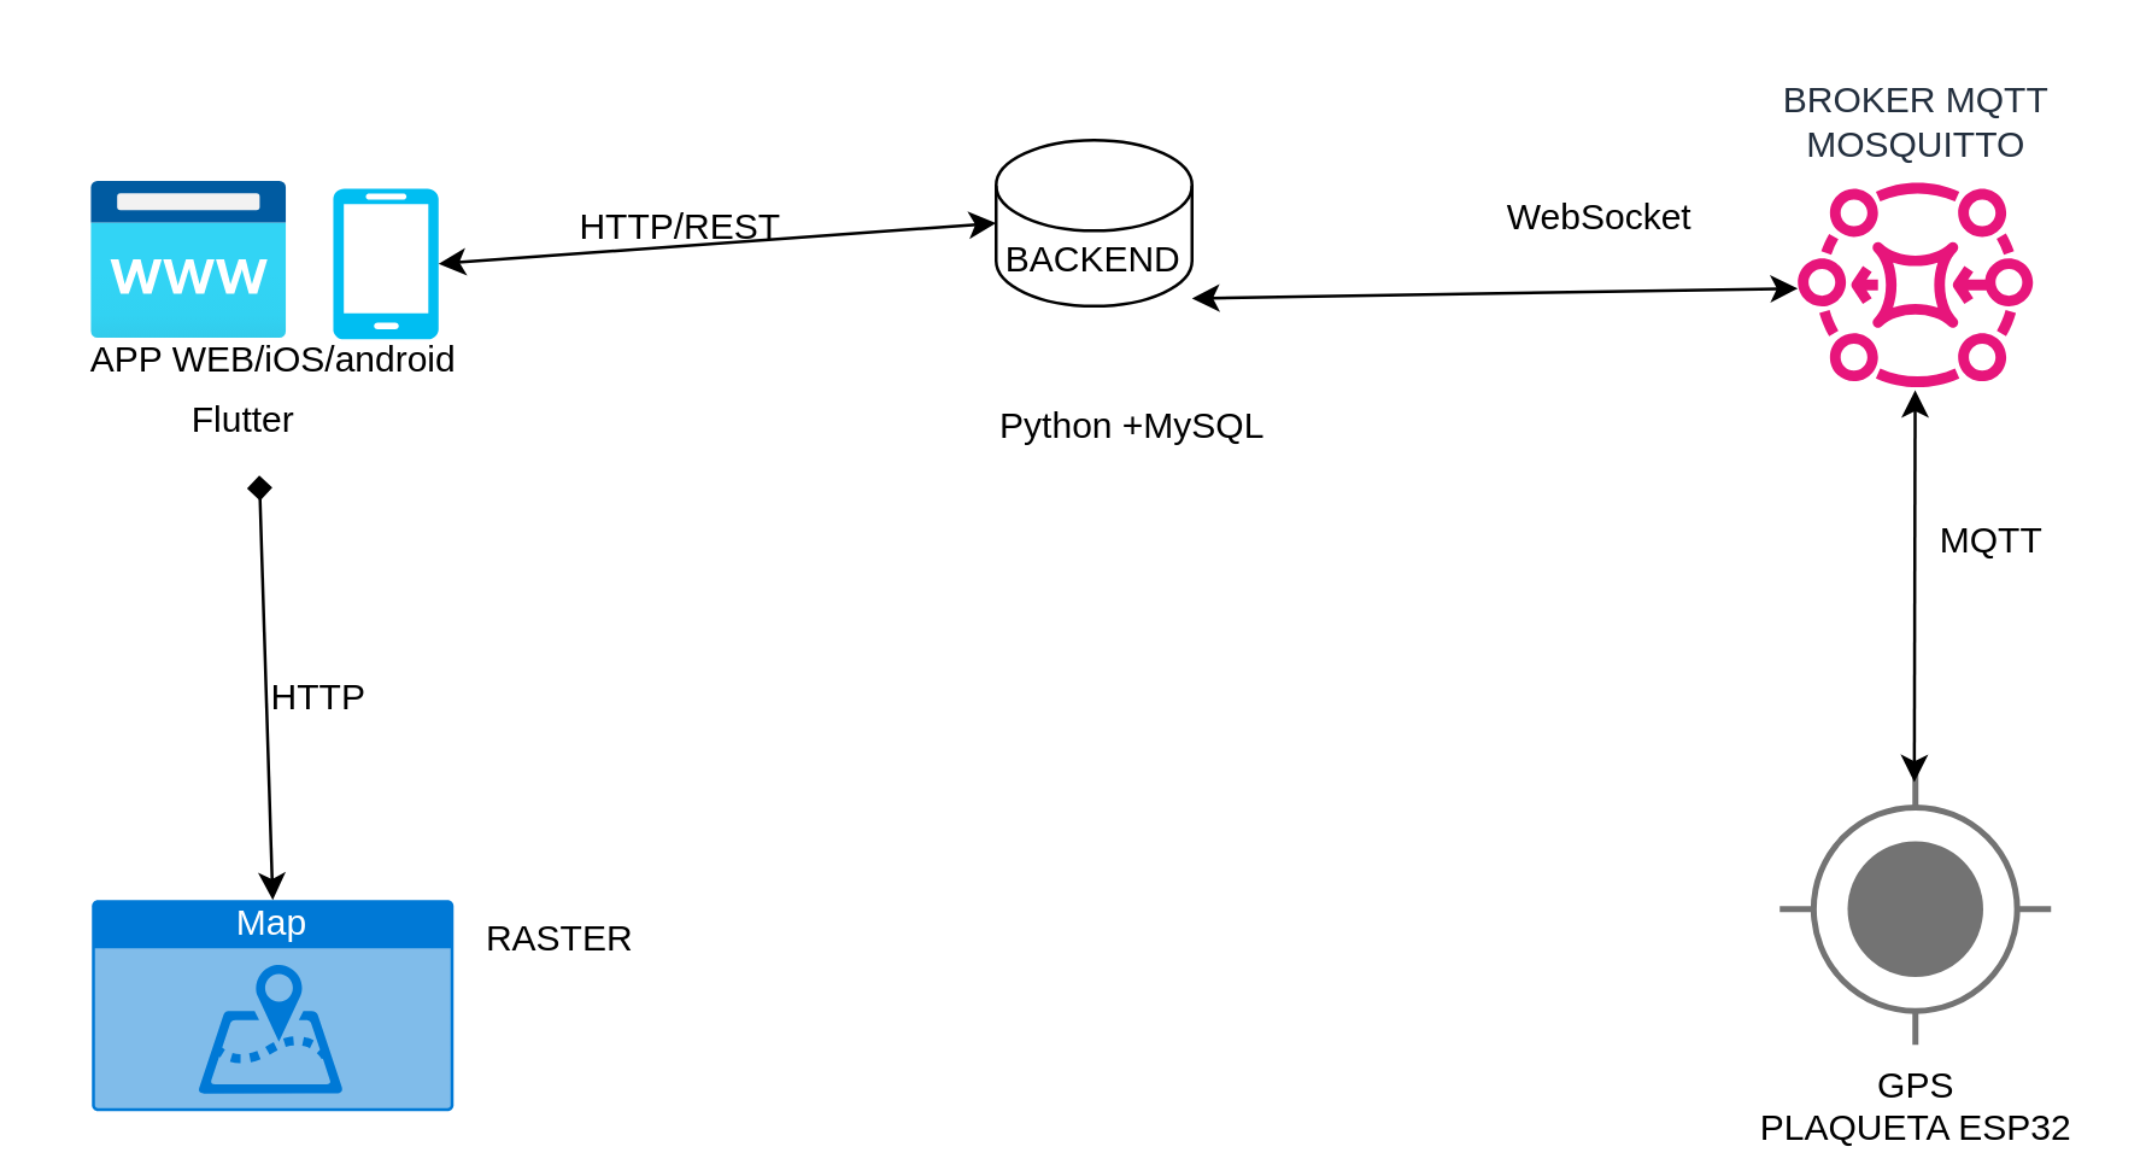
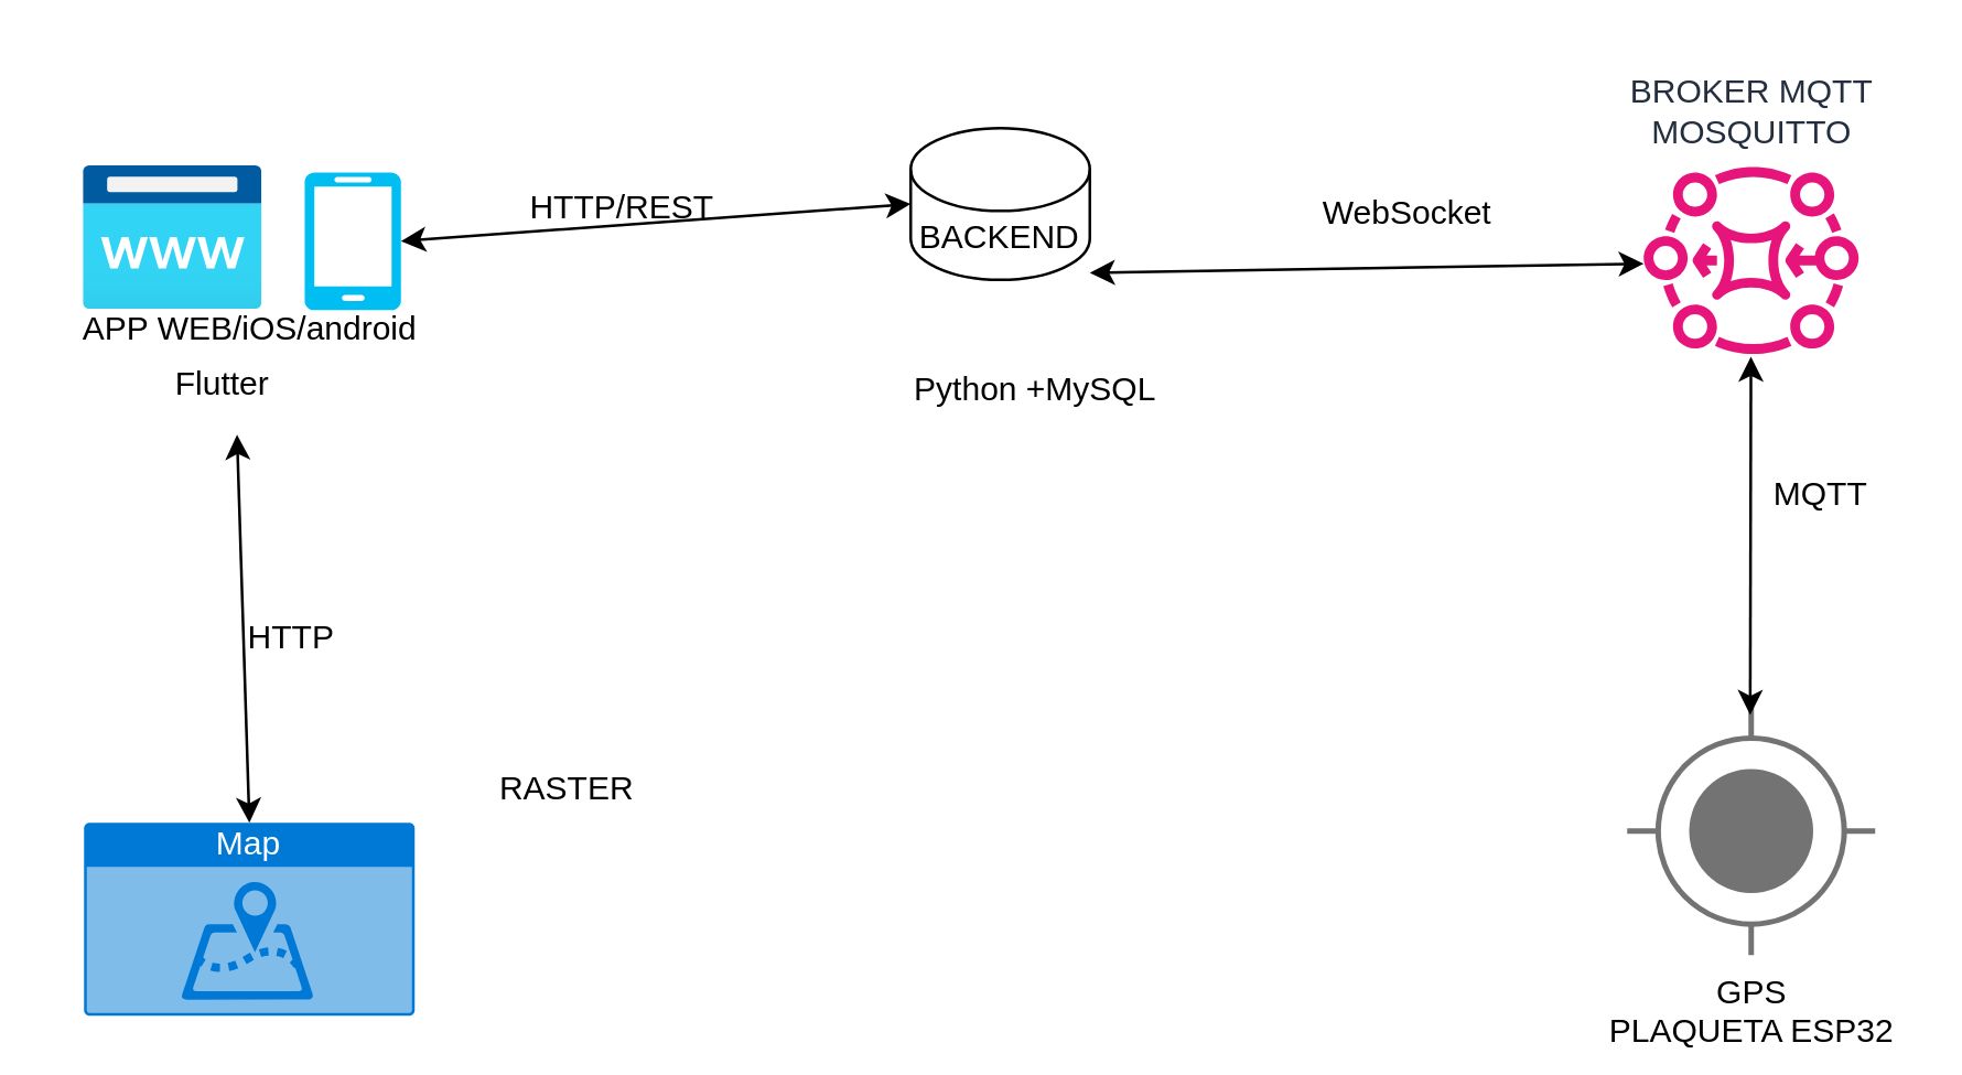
- <mxCell id="13" value="WebSocket" style="text;html=1;align=center;verticalAlign=middle;resizable=0;points=[];autosize=1;strokeColor=none;fillColor=none;" vertex="1" parent="1"><mxGeometry x="490" y="57" width="80" height="30" as="geometry" /></mxCell>
+ <mxCell id="13" value="WebSocket" style="text;html=1;align=center;verticalAlign=middle;resizable=0;points=[];autosize=1;strokeColor=none;fillColor=none;" vertex="1" parent="1"><mxGeometry x="470" y="62" width="80" height="30" as="geometry" /></mxCell>
- <mxCell id="19" value="" style="endArrow=diamond;startArrow=classic;html=1;rounded=0;entryX=0.592;entryY=1.106;entryDx=0;entryDy=0;entryPerimeter=0;exitX=0.5;exitY=0;exitDx=0;exitDy=0;exitPerimeter=0;" edge="1" parent="1" source="17" target="8"><mxGeometry width="50" height="50" relative="1" as="geometry"><mxPoint x="70" y="236" as="sourcePoint" /><mxPoint x="120" y="186" as="targetPoint" /></mxGeometry></mxCell>
+ <mxCell id="19" value="" style="endArrow=classic;startArrow=classic;html=1;rounded=0;entryX=0.592;entryY=1.106;entryDx=0;entryDy=0;entryPerimeter=0;exitX=0.5;exitY=0;exitDx=0;exitDy=0;exitPerimeter=0;" edge="1" parent="1" source="17" target="8"><mxGeometry width="50" height="50" relative="1" as="geometry"><mxPoint x="70" y="236" as="sourcePoint" /><mxPoint x="120" y="186" as="targetPoint" /></mxGeometry></mxCell>
- <mxCell id="18" value="RASTER" style="text;html=1;align=center;verticalAlign=middle;resizable=0;points=[];autosize=1;strokeColor=none;fillColor=none;" vertex="1" parent="1"><mxGeometry x="150" y="296" width="70" height="30" as="geometry" /></mxCell>
+ <mxCell id="18" value="RASTER" style="text;html=1;align=center;verticalAlign=middle;resizable=0;points=[];autosize=1;strokeColor=none;fillColor=none;" vertex="1" parent="1"><mxGeometry x="170" y="271" width="70" height="30" as="geometry" /></mxCell>
